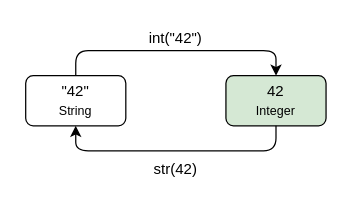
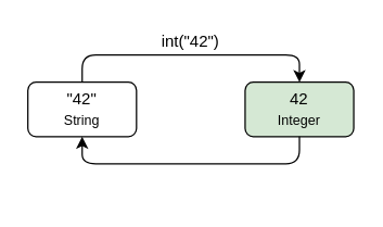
- <mxCell id="7" value="str(42)" style="text;html=1;strokeColor=none;fillColor=none;align=center;verticalAlign=middle;whiteSpace=wrap;rounded=0;" vertex="1" parent="1"><mxGeometry x="120" y="125" width="40" height="20" as="geometry" /></mxCell>
